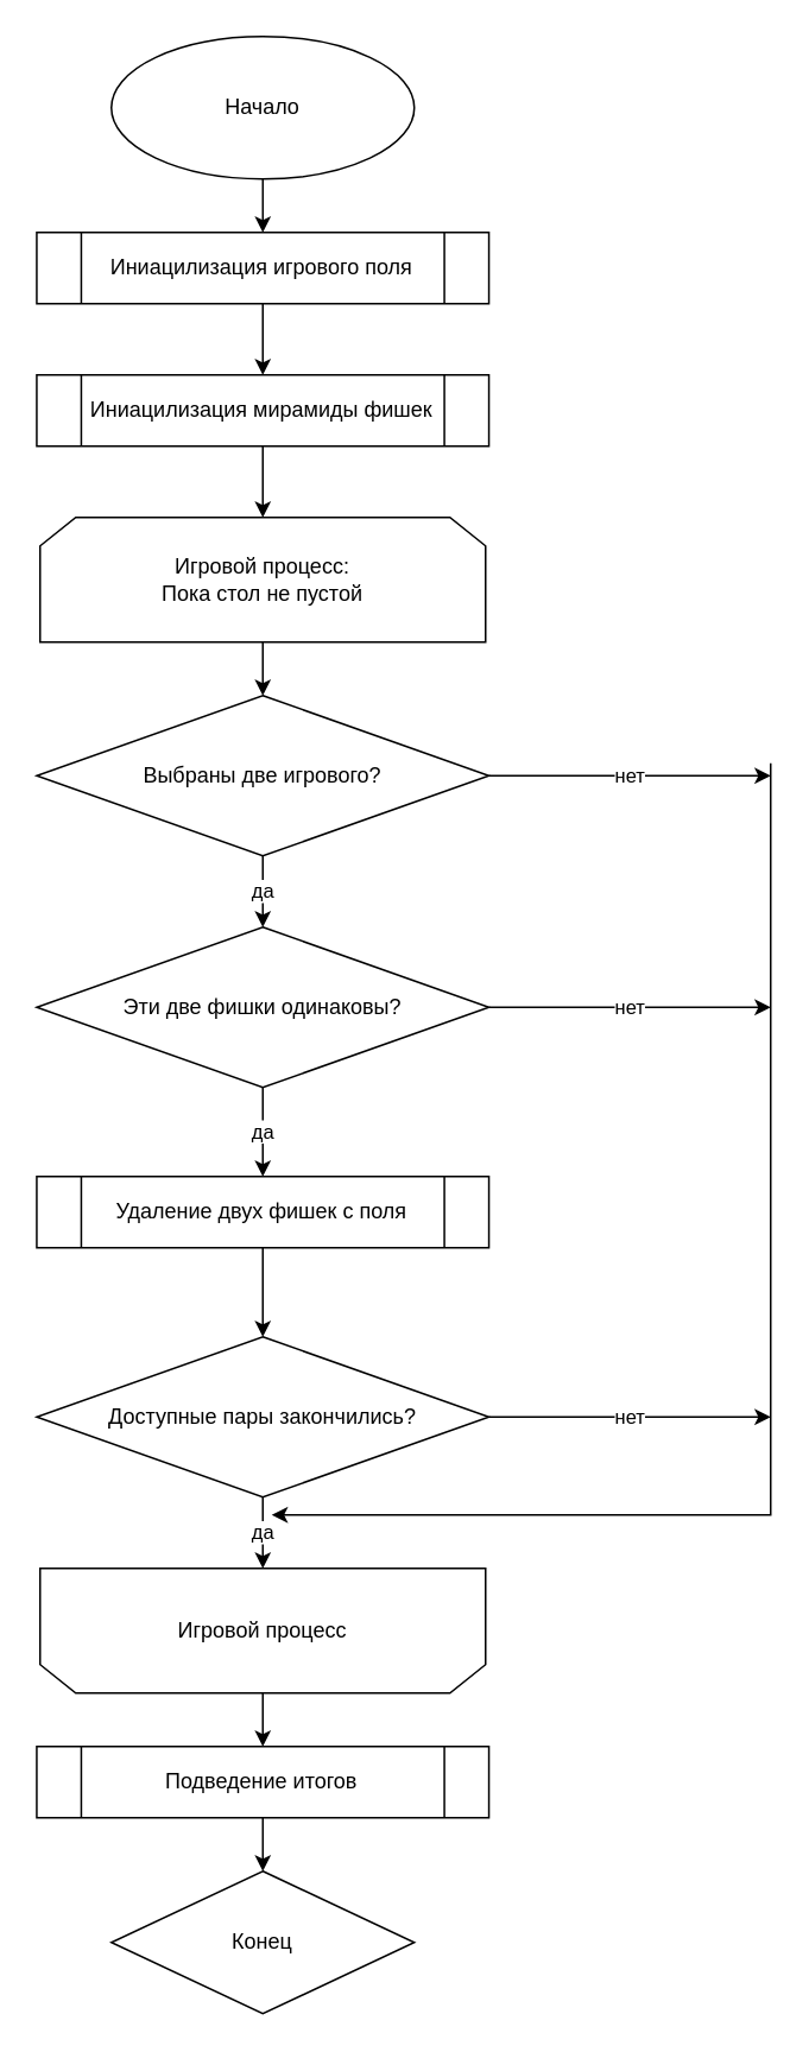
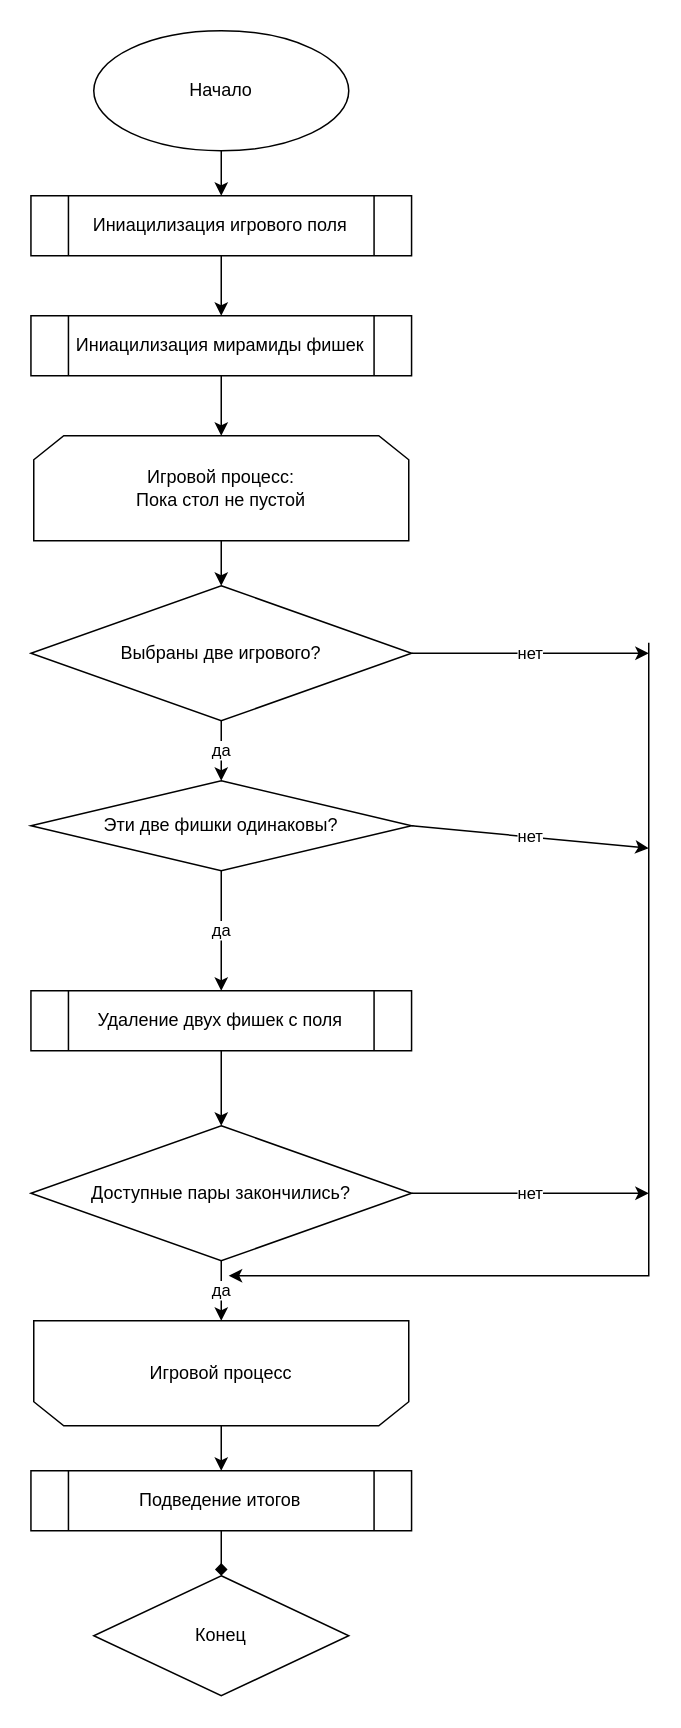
- <mxCell id="7" value="Эти две фишки одинаковы?" style="rhombus;whiteSpace=wrap;html=1;" parent="1" vertex="1"><mxGeometry x="20.13" y="520" width="253.75" height="90" as="geometry" /></mxCell>
+ <mxCell id="7" value="Эти две фишки одинаковы?" style="rhombus;whiteSpace=wrap;html=1;" parent="1" vertex="1"><mxGeometry x="20.13" y="520" width="253.75" height="60" as="geometry" /></mxCell>
- <mxCell id="22" value="" style="endArrow=classic;html=1;rounded=0;entryX=0.5;entryY=0;entryDx=0;entryDy=0;" edge="1" parent="1" source="20" target="11"><mxGeometry width="50" height="50" relative="1" as="geometry"><mxPoint x="167" y="720" as="sourcePoint" /><mxPoint x="167" y="770" as="targetPoint" /></mxGeometry></mxCell>
+ <mxCell id="22" value="" style="endArrow=diamond;html=1;rounded=0;entryX=0.5;entryY=0;entryDx=0;entryDy=0;" edge="1" parent="1" source="20" target="11"><mxGeometry width="50" height="50" relative="1" as="geometry"><mxPoint x="167" y="720" as="sourcePoint" /><mxPoint x="167" y="770" as="targetPoint" /></mxGeometry></mxCell>
